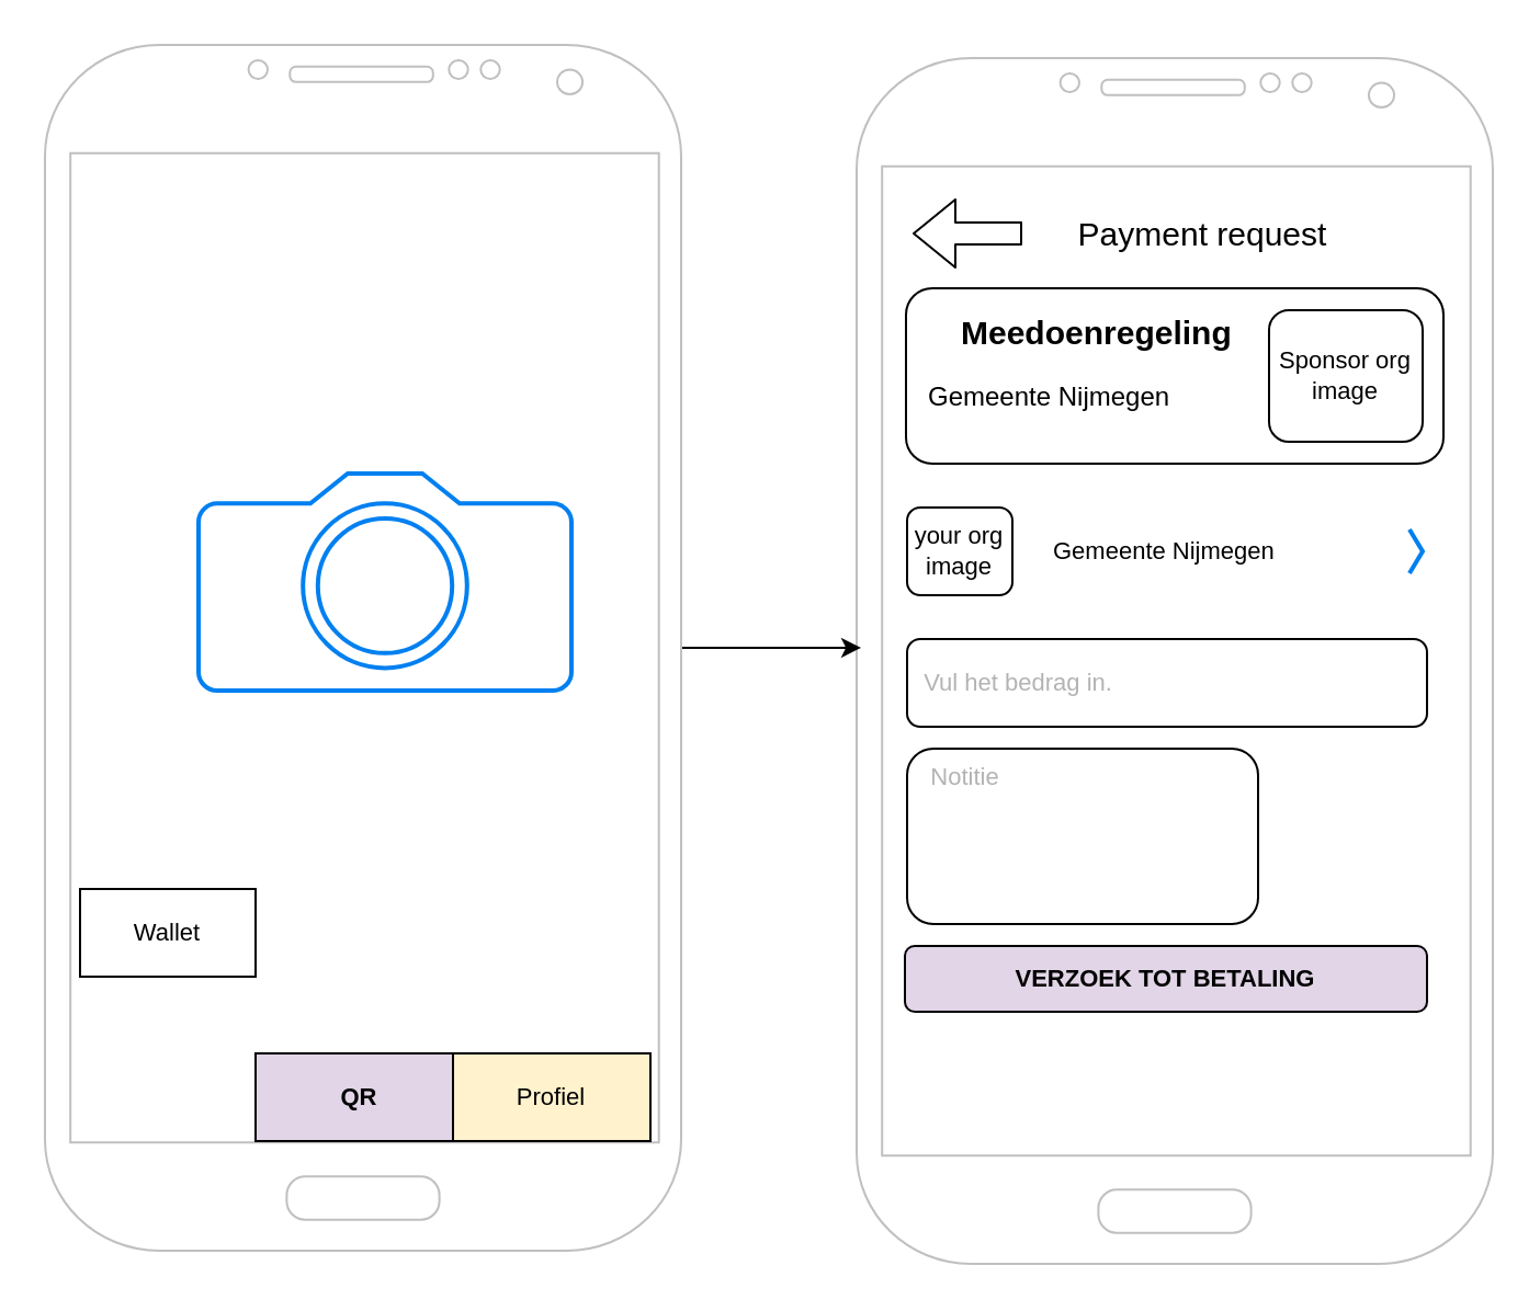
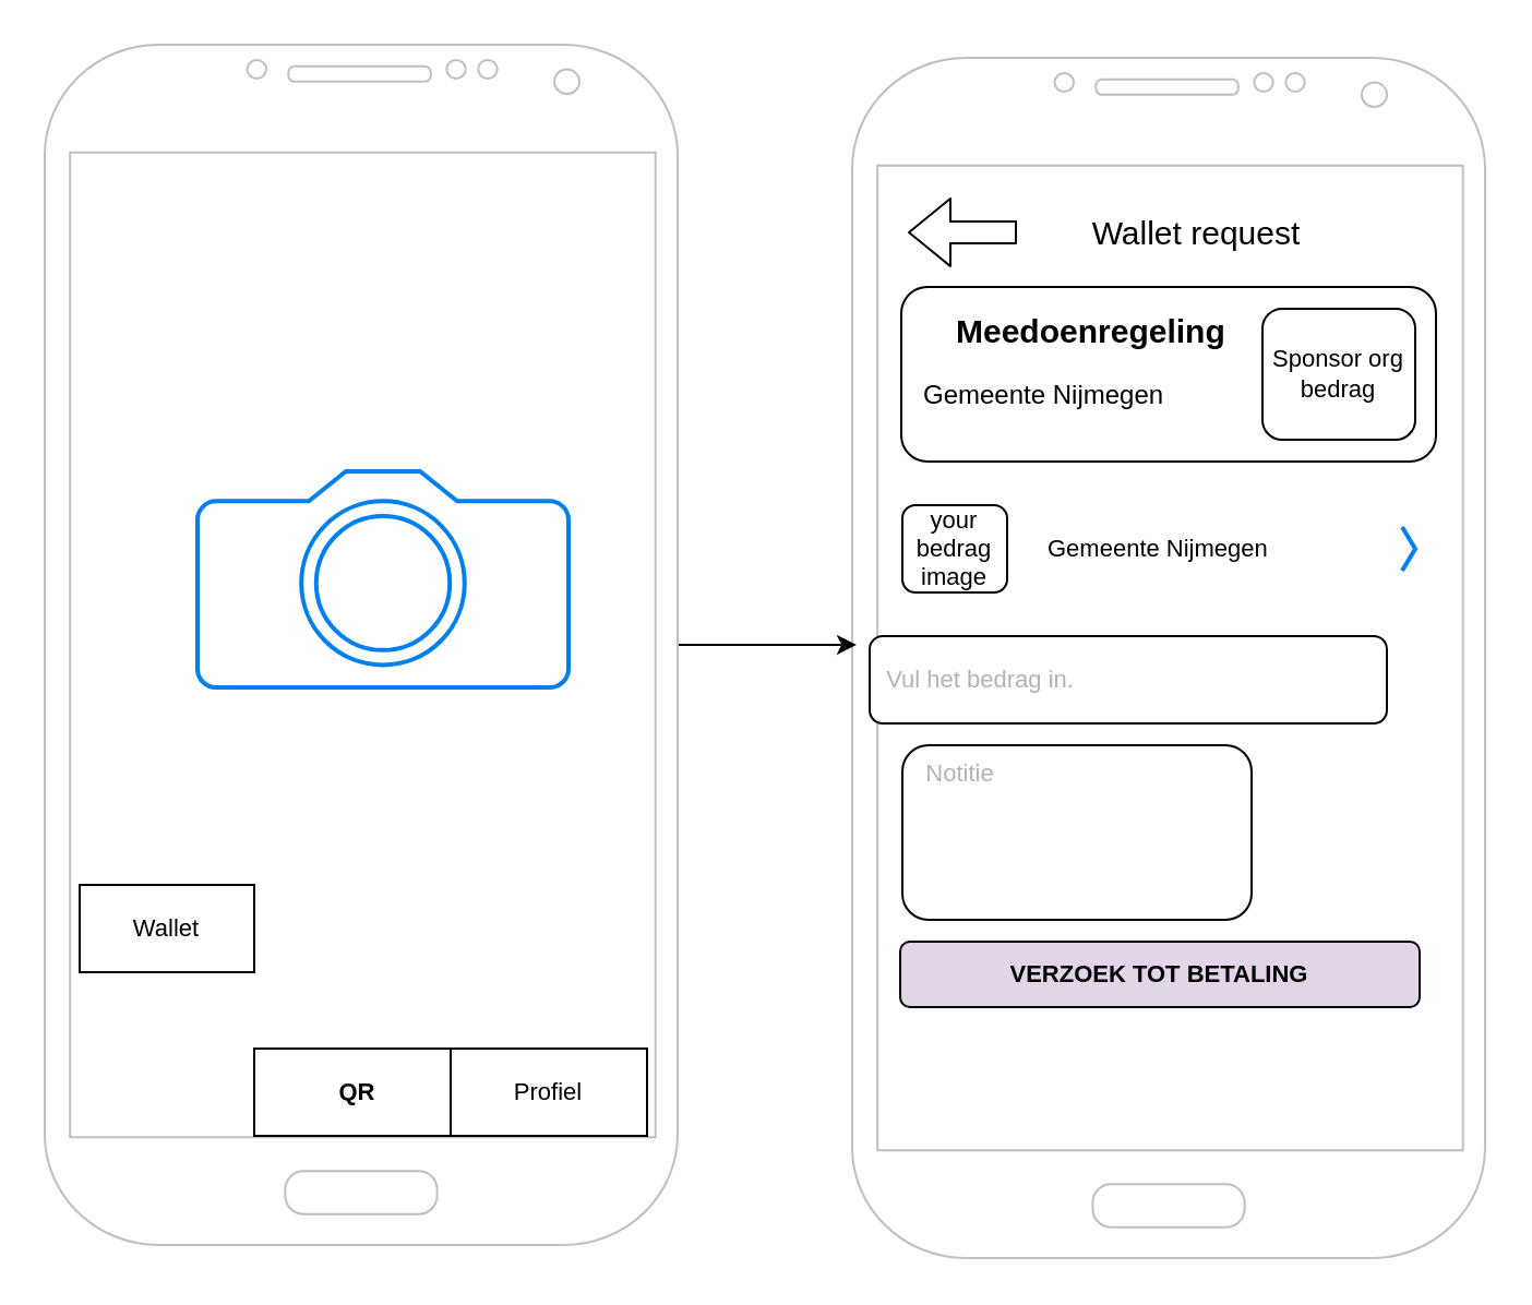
- <mxCell id="7" value="Payment request" style="text;html=1;strokeColor=none;fillColor=none;align=center;verticalAlign=middle;whiteSpace=wrap;rounded=0;fontSize=15;" vertex="1" parent="1"><mxGeometry x="478" y="96" width="140" height="20" as="geometry" /></mxCell>
+ <mxCell id="7" value="Wallet request" style="text;html=1;strokeColor=none;fillColor=none;align=center;verticalAlign=middle;whiteSpace=wrap;rounded=0;fontSize=15;" vertex="1" parent="1"><mxGeometry x="478" y="96" width="140" height="20" as="geometry" /></mxCell>
- <mxCell id="8" value="Sponsor org image" style="rounded=1;whiteSpace=wrap;html=1;fontSize=11;align=center;" vertex="1" parent="1"><mxGeometry x="578" y="141" width="70" height="60" as="geometry" /></mxCell>
+ <mxCell id="8" value="Sponsor org bedrag" style="rounded=1;whiteSpace=wrap;html=1;fontSize=11;align=center;" vertex="1" parent="1"><mxGeometry x="578" y="141" width="70" height="60" as="geometry" /></mxCell>
- <mxCell id="9" value="your org image" style="rounded=1;whiteSpace=wrap;html=1;fontSize=11;align=center;" vertex="1" parent="1"><mxGeometry x="413" y="231" width="48" height="40" as="geometry" /></mxCell>
+ <mxCell id="9" value="your bedrag image" style="rounded=1;whiteSpace=wrap;html=1;fontSize=11;align=center;" vertex="1" parent="1"><mxGeometry x="413" y="231" width="48" height="40" as="geometry" /></mxCell>
- <mxCell id="12" value="&lt;font color=&quot;#b3b3b3&quot;&gt;&amp;nbsp; Vul het bedrag in.&lt;/font&gt;" style="rounded=1;whiteSpace=wrap;html=1;fontSize=11;align=left;" vertex="1" parent="1"><mxGeometry x="413" y="291" width="237" height="40" as="geometry" /></mxCell>
+ <mxCell id="12" value="&lt;font color=&quot;#b3b3b3&quot;&gt;&amp;nbsp; Vul het bedrag in.&lt;/font&gt;" style="rounded=1;whiteSpace=wrap;html=1;fontSize=11;align=left;" vertex="1" parent="1"><mxGeometry x="398" y="291" width="237" height="40" as="geometry" /></mxCell>
- <mxCell id="17" value="&lt;b&gt;QR&lt;/b&gt;" style="rounded=0;whiteSpace=wrap;html=1;fontSize=11;align=center;fillColor=#e1d5e7;" vertex="1" parent="1"><mxGeometry x="116" y="480" width="95" height="40" as="geometry" /></mxCell>
+ <mxCell id="17" value="&lt;b&gt;QR&lt;/b&gt;" style="rounded=0;whiteSpace=wrap;html=1;fontSize=11;align=center;" vertex="1" parent="1"><mxGeometry x="116" y="480" width="95" height="40" as="geometry" /></mxCell>
- <mxCell id="19" value="Profiel" style="rounded=0;whiteSpace=wrap;html=1;fontSize=11;align=center;fillColor=#fff2cc;" vertex="1" parent="1"><mxGeometry x="206" y="480" width="90" height="40" as="geometry" /></mxCell>
+ <mxCell id="19" value="Profiel" style="rounded=0;whiteSpace=wrap;html=1;fontSize=11;align=center;" vertex="1" parent="1"><mxGeometry x="206" y="480" width="90" height="40" as="geometry" /></mxCell>
